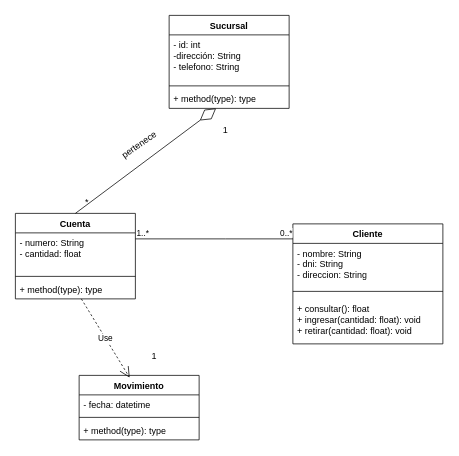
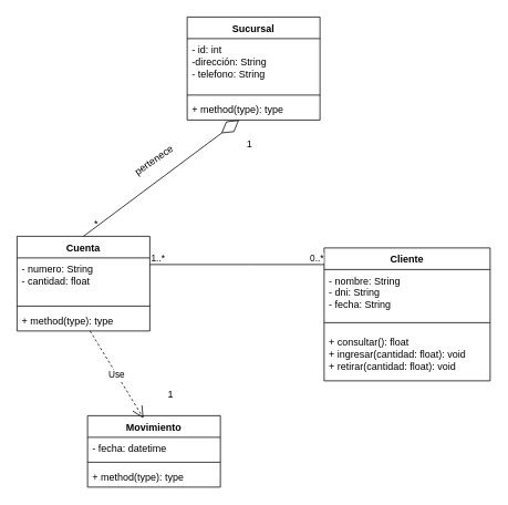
- <mxCell id="3" value="- nombre: String&lt;br&gt;- dni: String&lt;br&gt;- direccion: String&lt;br&gt;" style="text;strokeColor=none;fillColor=none;align=left;verticalAlign=top;spacingLeft=4;spacingRight=4;overflow=hidden;rotatable=0;points=[[0,0.5],[1,0.5]];portConstraint=eastwest;whiteSpace=wrap;html=1;" parent="2" vertex="1"><mxGeometry y="26" width="200" height="54" as="geometry" /></mxCell>
+ <mxCell id="3" value="- nombre: String&lt;br&gt;- dni: String&lt;br&gt;- fecha: String&lt;br&gt;" style="text;strokeColor=none;fillColor=none;align=left;verticalAlign=top;spacingLeft=4;spacingRight=4;overflow=hidden;rotatable=0;points=[[0,0.5],[1,0.5]];portConstraint=eastwest;whiteSpace=wrap;html=1;" parent="2" vertex="1"><mxGeometry y="26" width="200" height="54" as="geometry" /></mxCell>
